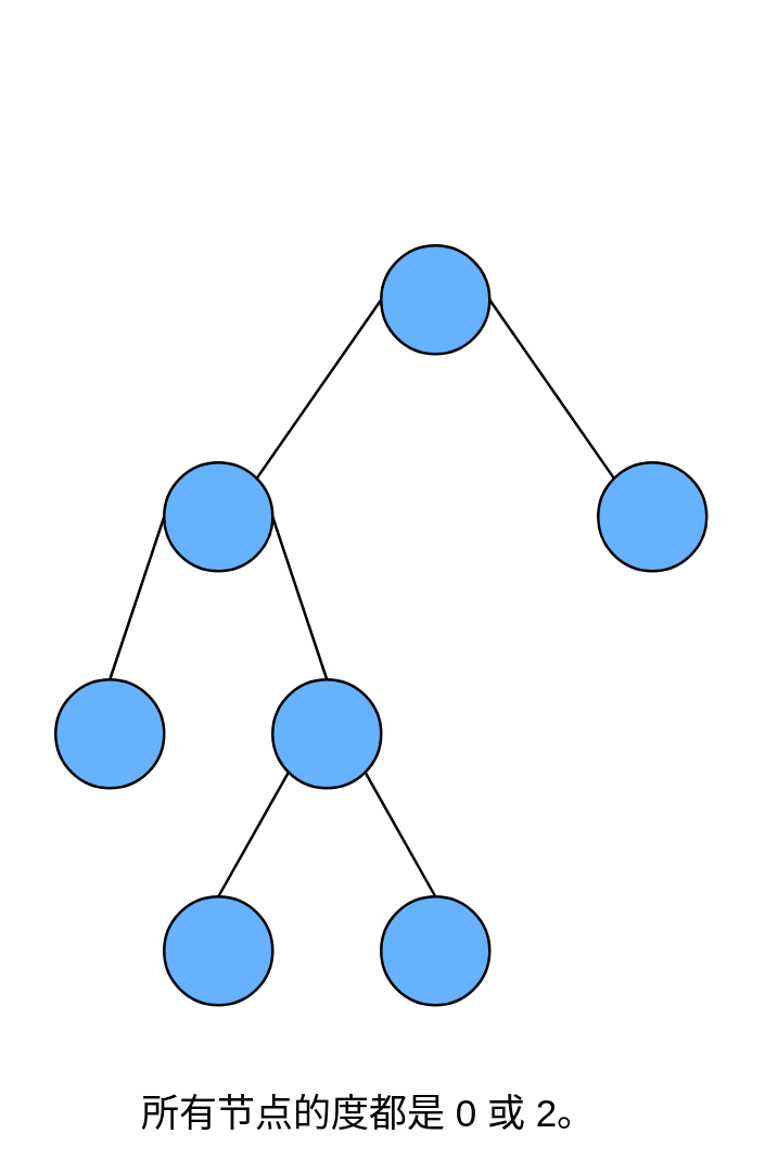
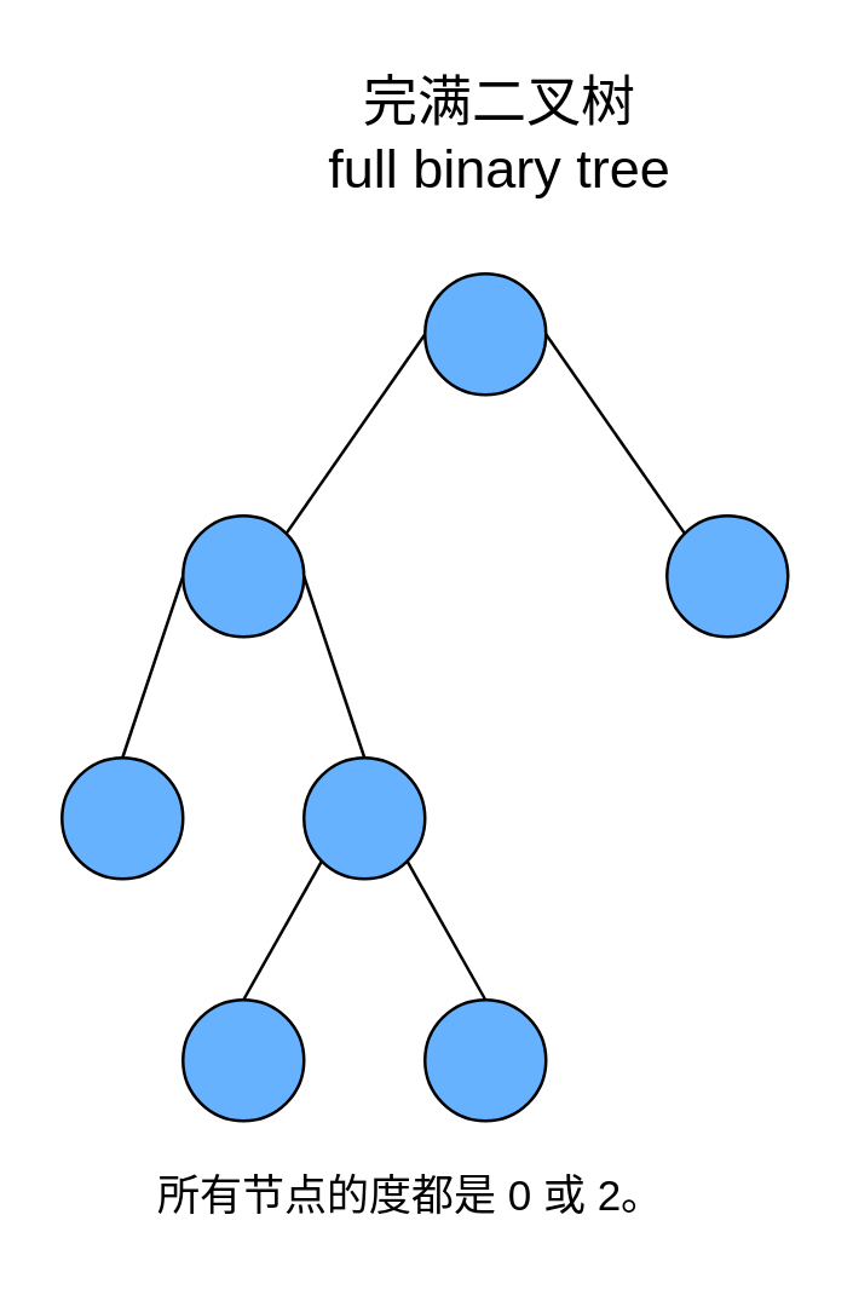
+ <mxCell id="13" value="&lt;font style=&quot;font-size: 18px;&quot;&gt;完满二叉树&lt;/font&gt;&lt;div&gt;&lt;font style=&quot;font-size: 18px;&quot;&gt;full binary tree&lt;/font&gt;&lt;/div&gt;" style="text;html=1;align=center;verticalAlign=middle;whiteSpace=wrap;rounded=0;" parent="1" vertex="1"><mxGeometry x="90" y="20" width="150" height="50" as="geometry" /></mxCell>
- <mxCell id="16" value="&lt;font style=&quot;font-size: 14px;&quot;&gt;所有节点的度都是 0 或 2。&lt;/font&gt;" style="text;html=1;align=left;verticalAlign=middle;resizable=0;points=[];autosize=1;strokeColor=none;fillColor=none;" vertex="1" parent="1"><mxGeometry x="50" y="395" width="190" height="30" as="geometry" /></mxCell>
+ <mxCell id="16" value="&lt;font style=&quot;font-size: 14px;&quot;&gt;所有节点的度都是 0 或 2。&lt;/font&gt;" style="text;html=1;align=left;verticalAlign=middle;resizable=0;points=[];autosize=1;strokeColor=none;fillColor=none;" vertex="1" parent="1"><mxGeometry x="50" y="380" width="190" height="30" as="geometry" /></mxCell>
